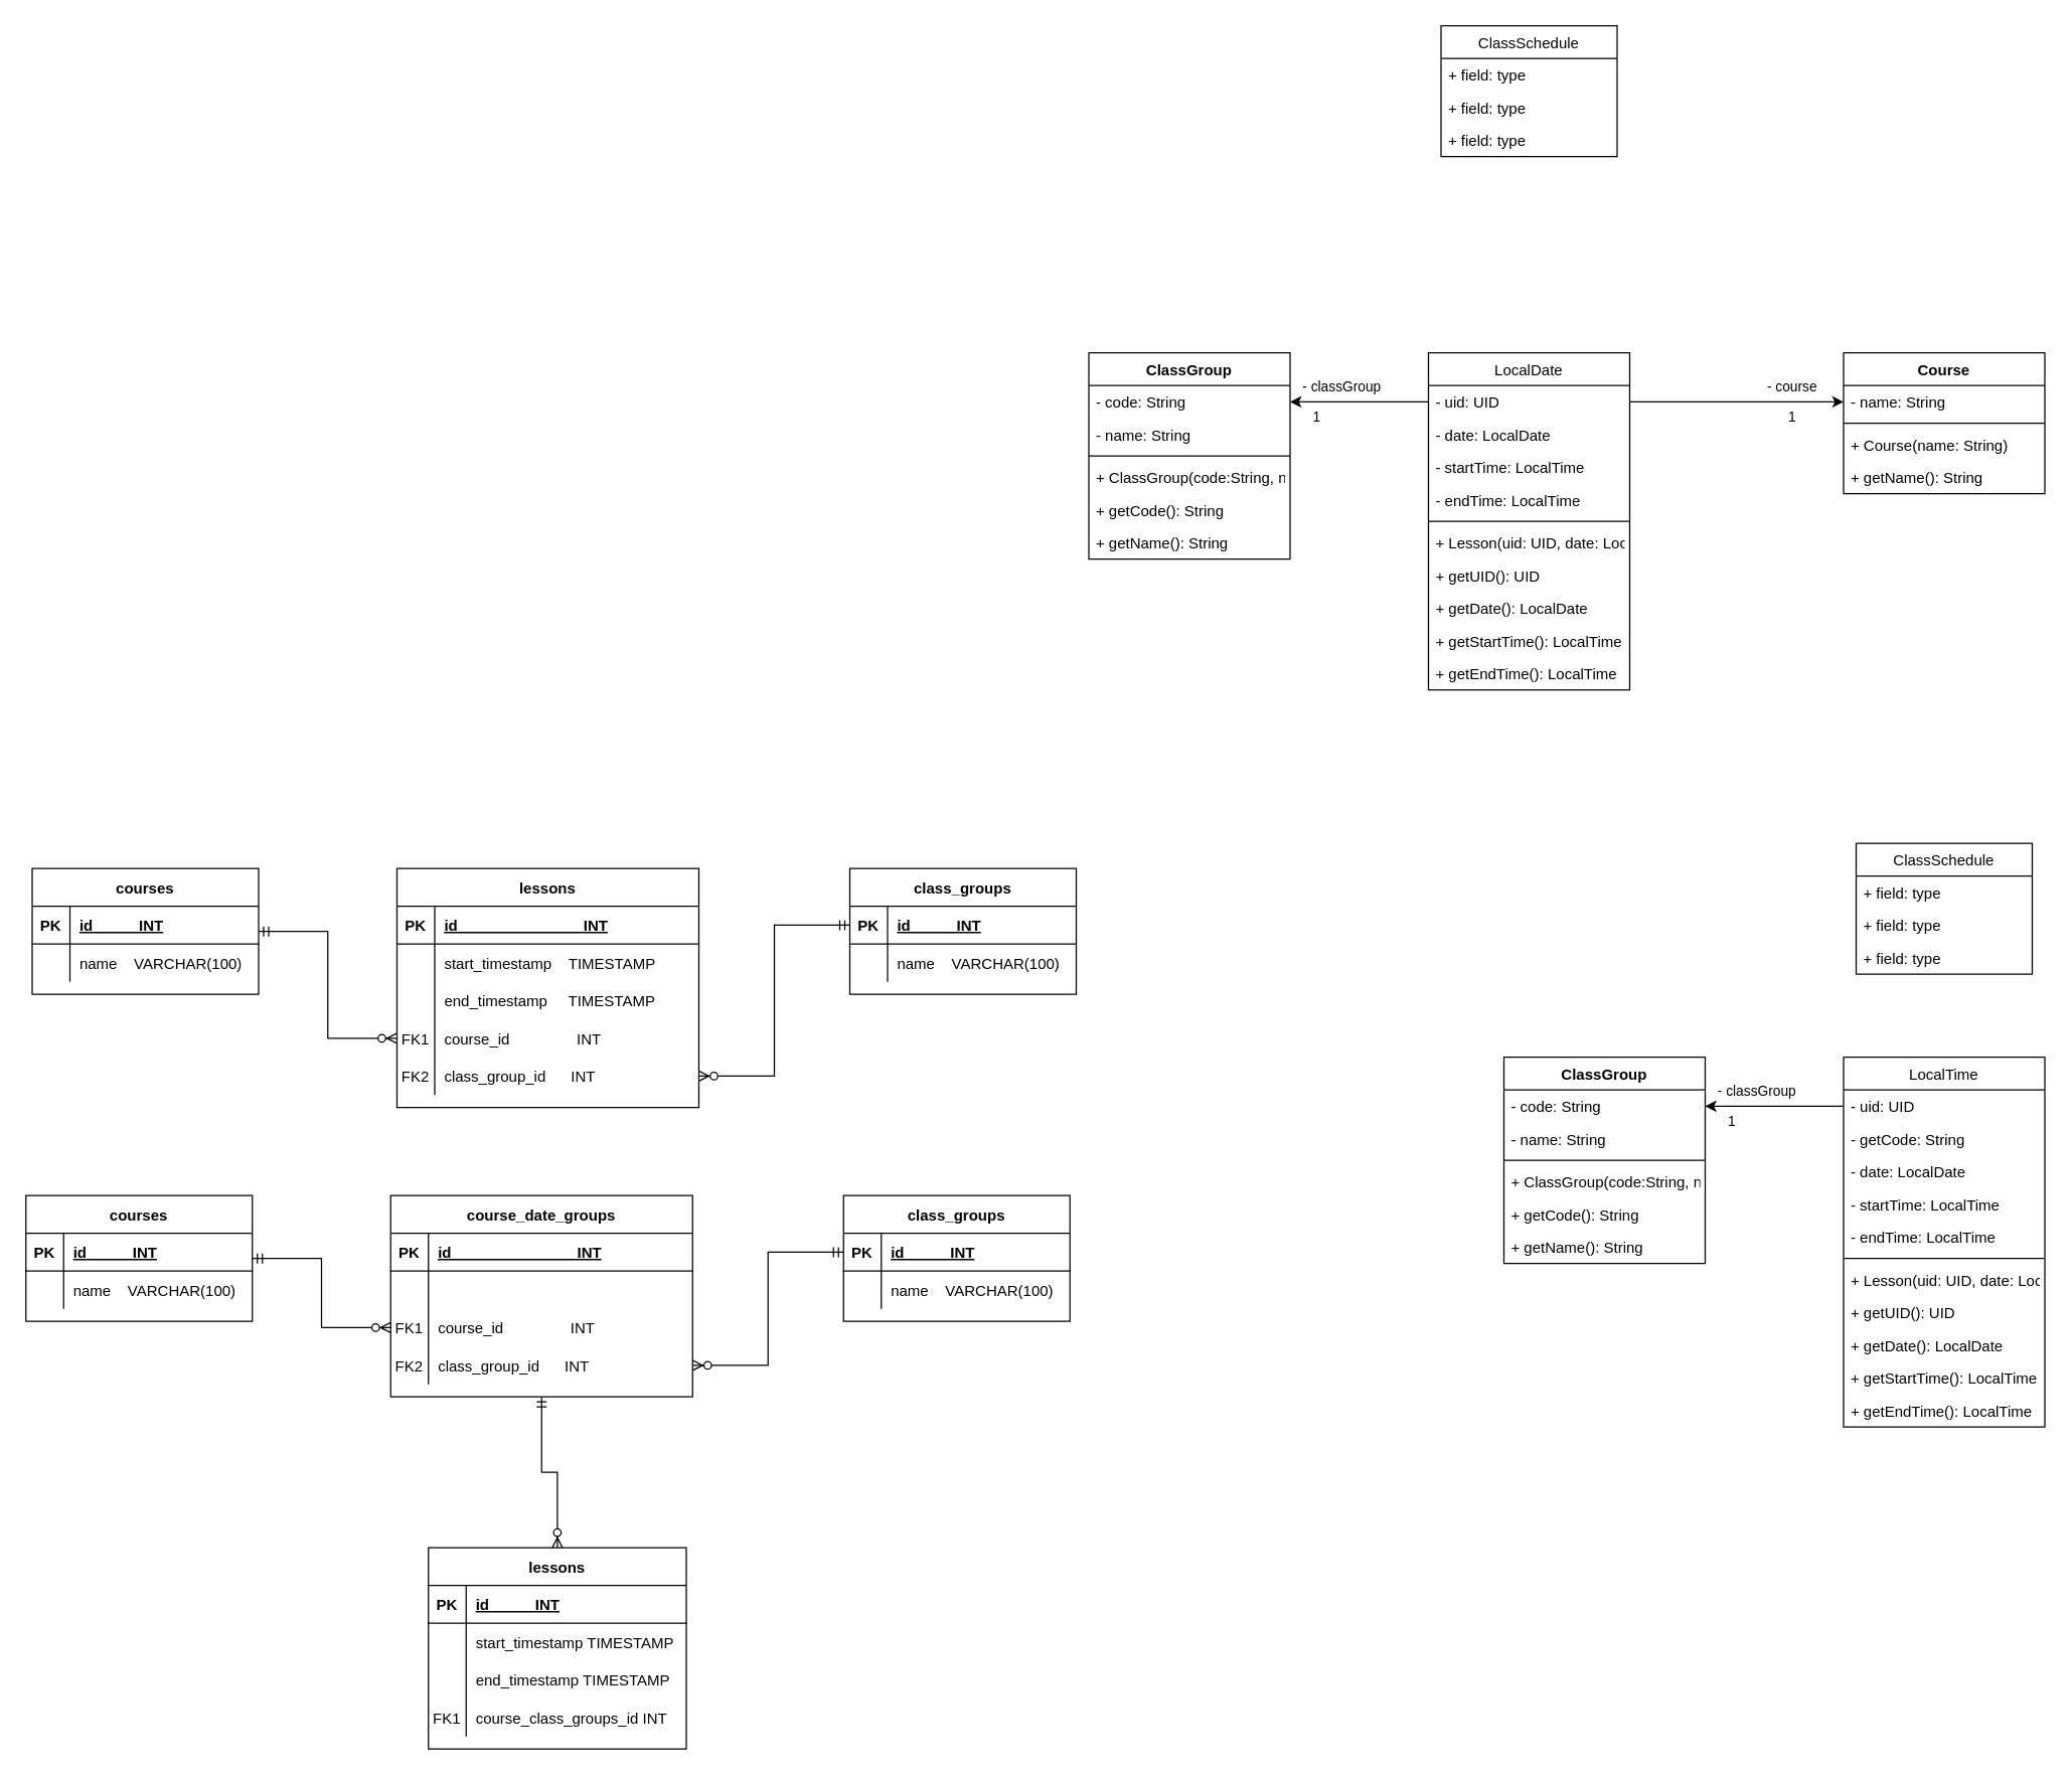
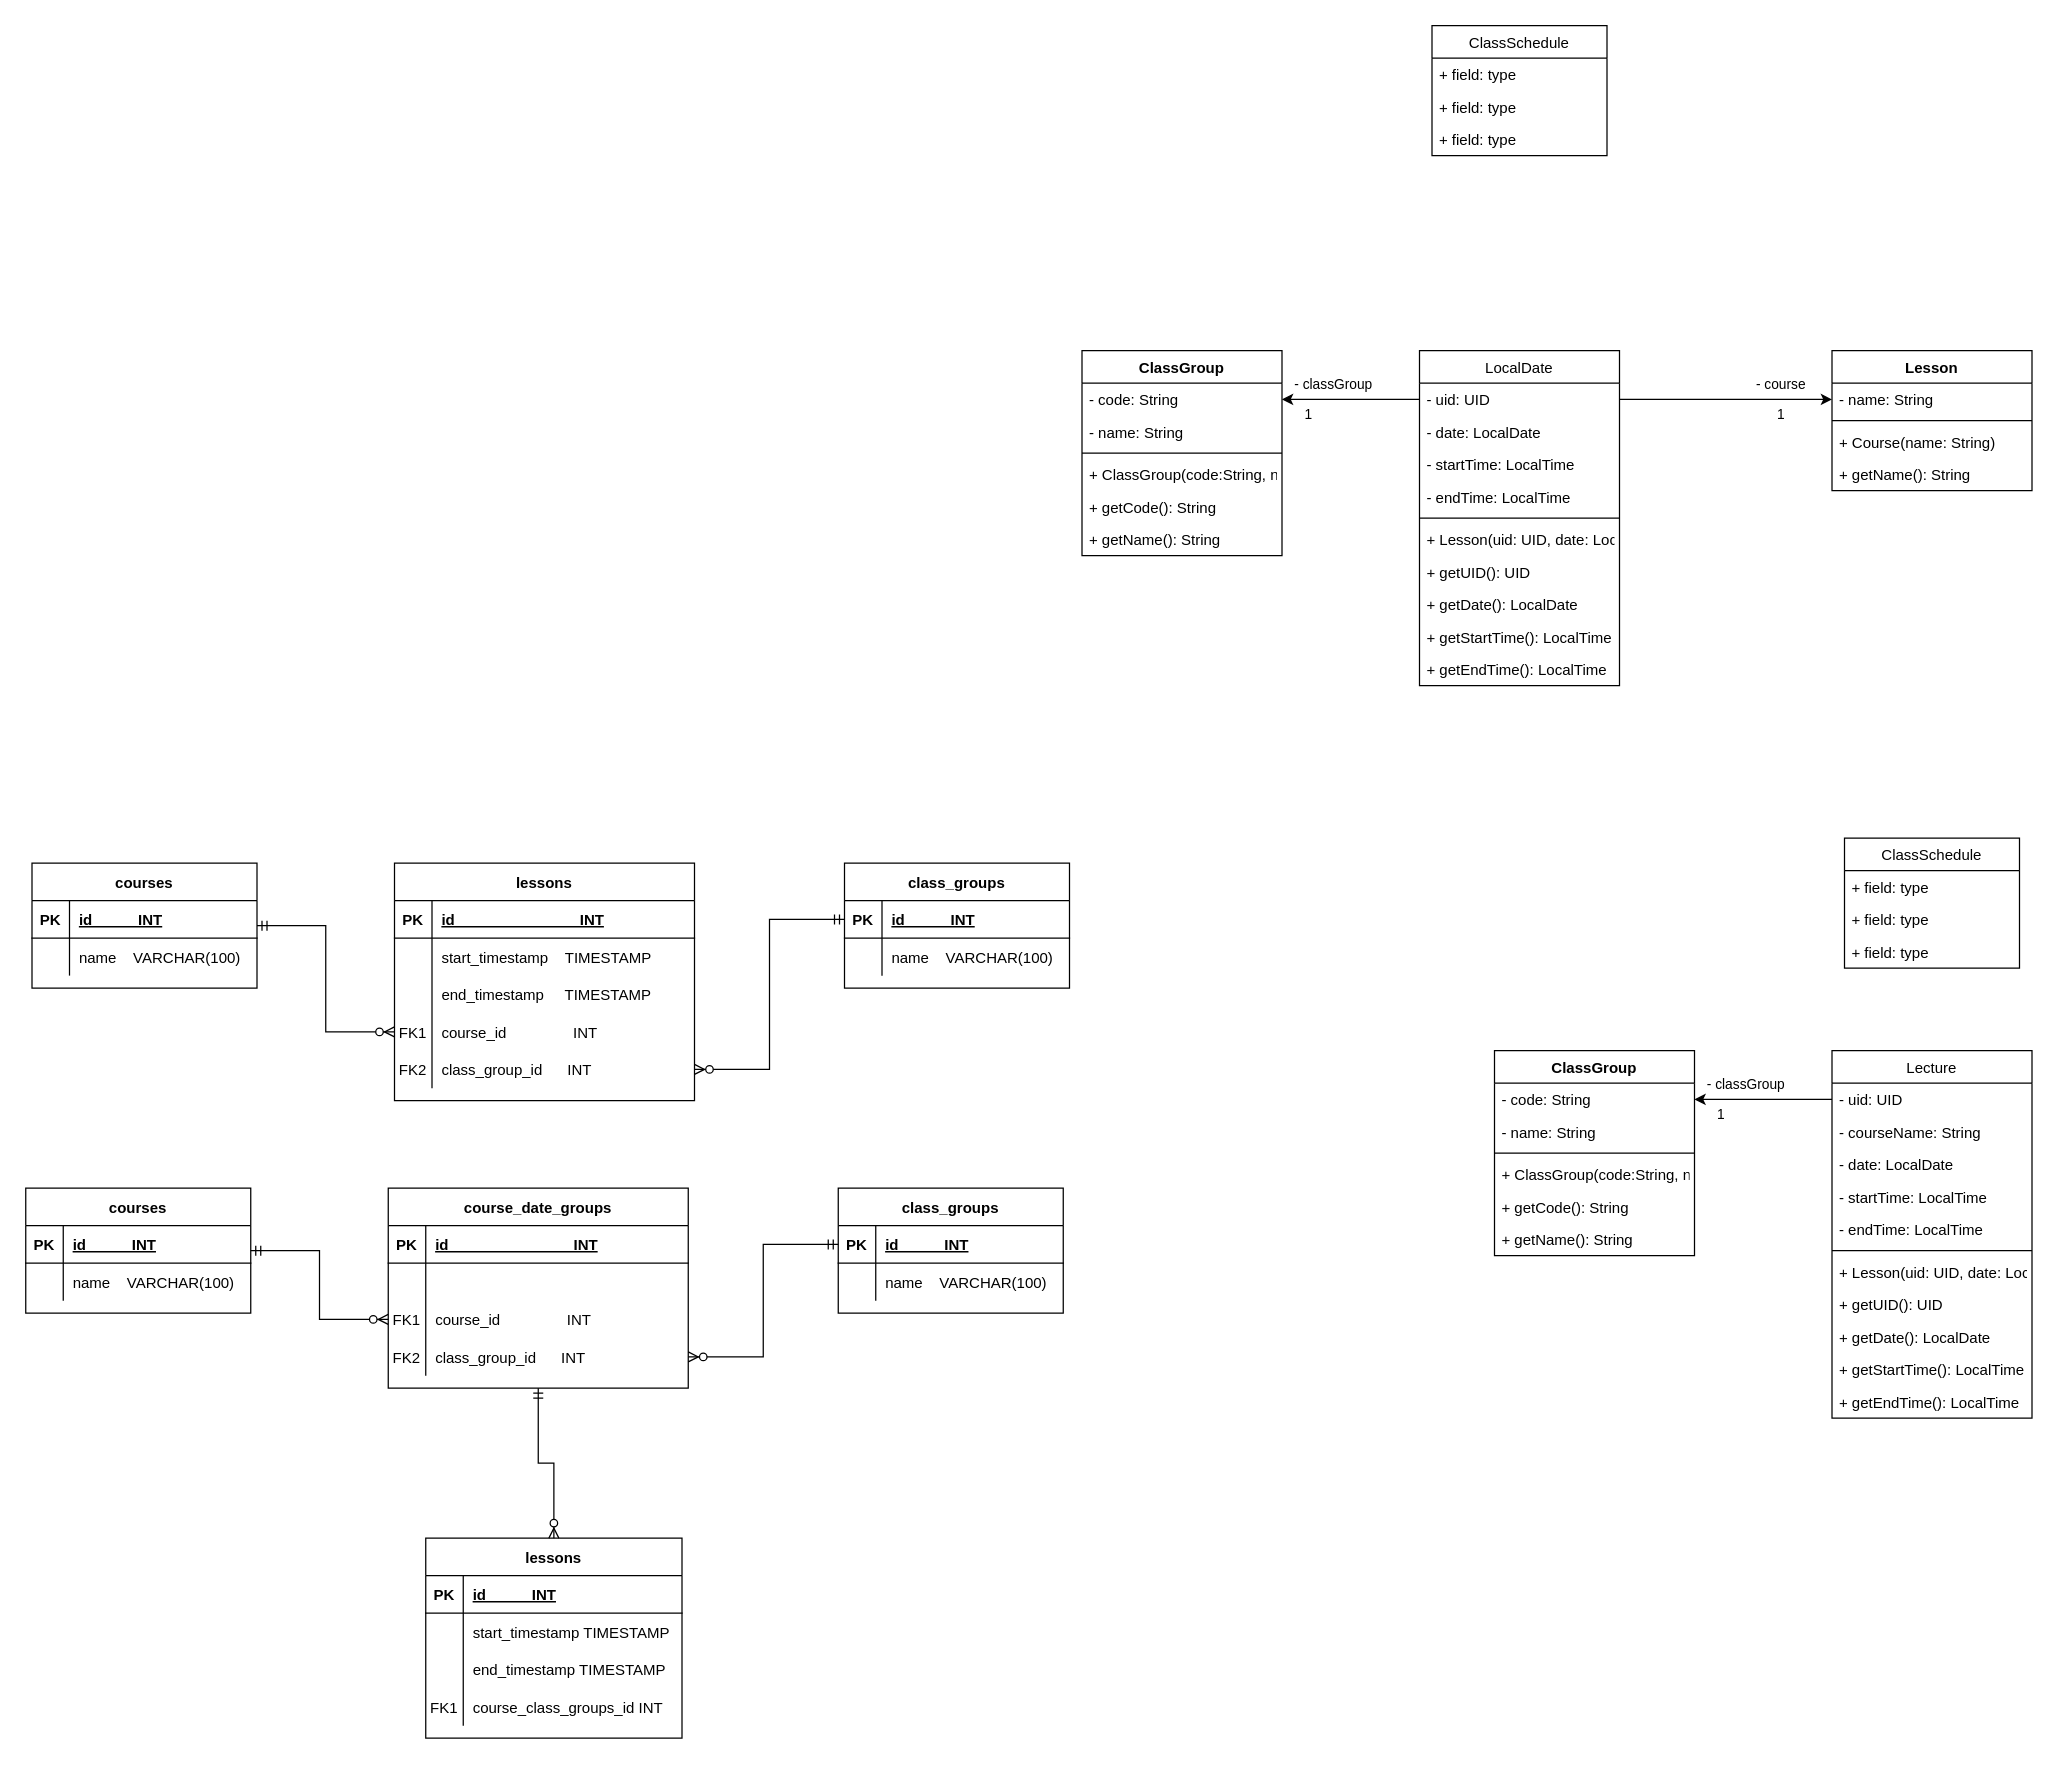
- <mxCell id="13" value="Course" style="swimlane;fontStyle=1;align=center;verticalAlign=top;childLayout=stackLayout;horizontal=1;startSize=26;horizontalStack=0;resizeParent=1;resizeParentMax=0;resizeLast=0;collapsible=1;marginBottom=0;" parent="1" vertex="1"><mxGeometry x="1465" y="280" width="160" height="112" as="geometry" /></mxCell>
+ <mxCell id="13" value="Lesson" style="swimlane;fontStyle=1;align=center;verticalAlign=top;childLayout=stackLayout;horizontal=1;startSize=26;horizontalStack=0;resizeParent=1;resizeParentMax=0;resizeLast=0;collapsible=1;marginBottom=0;" parent="1" vertex="1"><mxGeometry x="1465" y="280" width="160" height="112" as="geometry" /></mxCell>
- <mxCell id="35" value="LocalTime" style="swimlane;fontStyle=0;align=center;verticalAlign=top;childLayout=stackLayout;horizontal=1;startSize=26;horizontalStack=0;resizeParent=1;resizeLast=0;collapsible=1;marginBottom=0;rounded=0;shadow=0;strokeWidth=1;" parent="1" vertex="1"><mxGeometry x="1465" y="840" width="160" height="294" as="geometry"><mxRectangle x="130" y="380" width="160" height="26" as="alternateBounds" /></mxGeometry></mxCell>
+ <mxCell id="35" value="Lecture" style="swimlane;fontStyle=0;align=center;verticalAlign=top;childLayout=stackLayout;horizontal=1;startSize=26;horizontalStack=0;resizeParent=1;resizeLast=0;collapsible=1;marginBottom=0;rounded=0;shadow=0;strokeWidth=1;" parent="1" vertex="1"><mxGeometry x="1465" y="840" width="160" height="294" as="geometry"><mxRectangle x="130" y="380" width="160" height="26" as="alternateBounds" /></mxGeometry></mxCell>
- <mxCell id="37" value="- getCode: String" style="text;align=left;verticalAlign=top;spacingLeft=4;spacingRight=4;overflow=hidden;rotatable=0;points=[[0,0.5],[1,0.5]];portConstraint=eastwest;" parent="35" vertex="1"><mxGeometry y="52" width="160" height="26" as="geometry" /></mxCell>
+ <mxCell id="37" value="- courseName: String" style="text;align=left;verticalAlign=top;spacingLeft=4;spacingRight=4;overflow=hidden;rotatable=0;points=[[0,0.5],[1,0.5]];portConstraint=eastwest;" parent="35" vertex="1"><mxGeometry y="52" width="160" height="26" as="geometry" /></mxCell>
